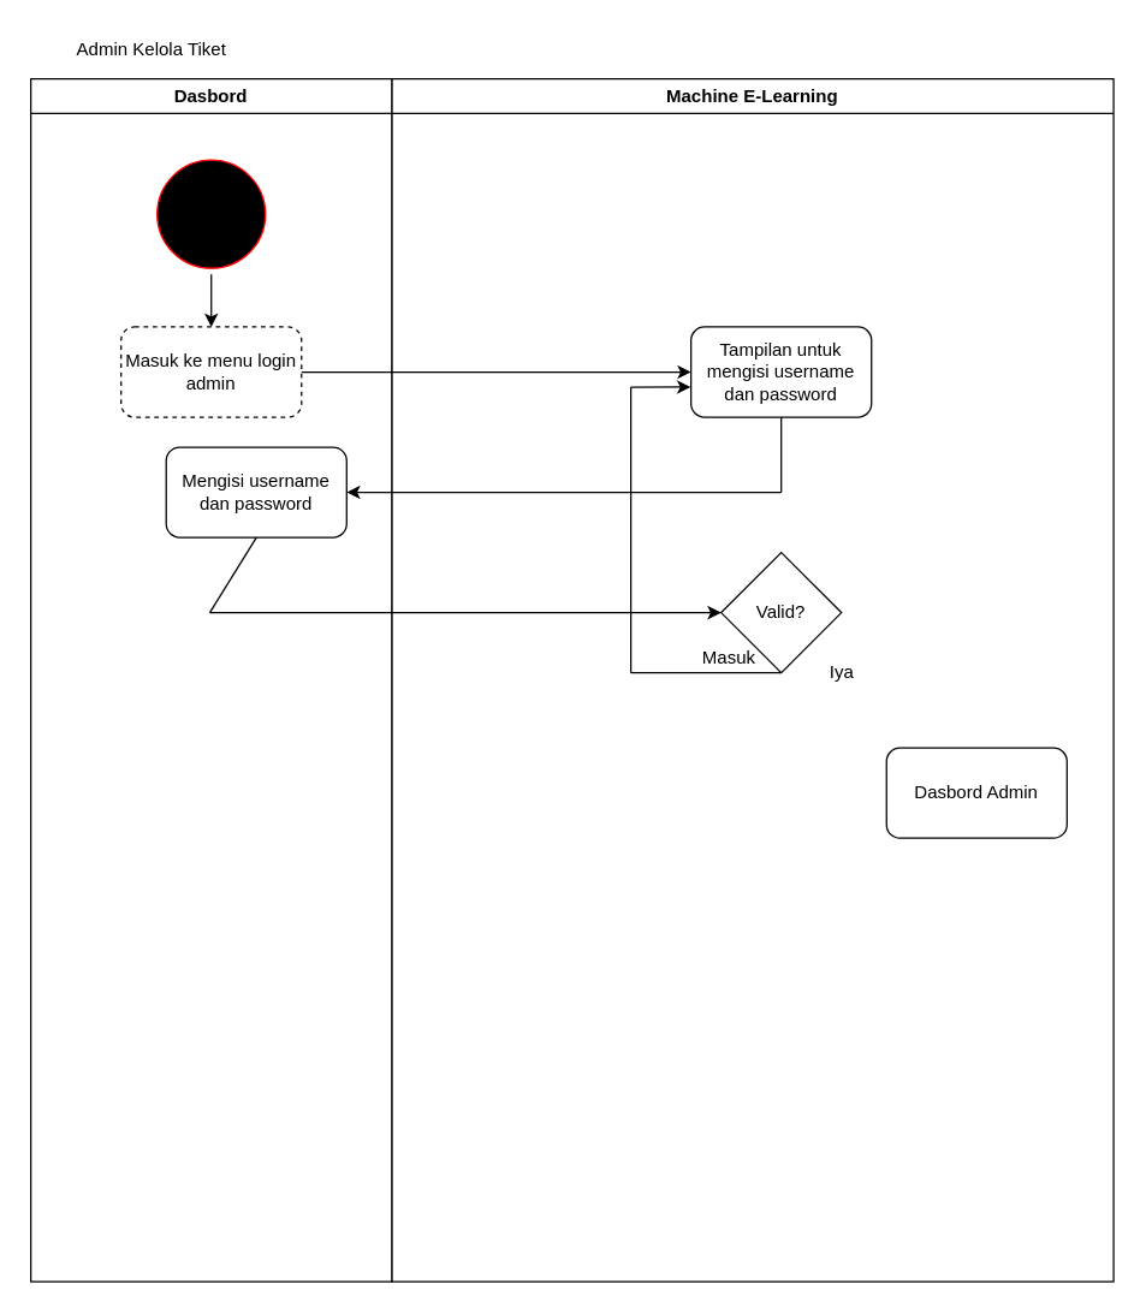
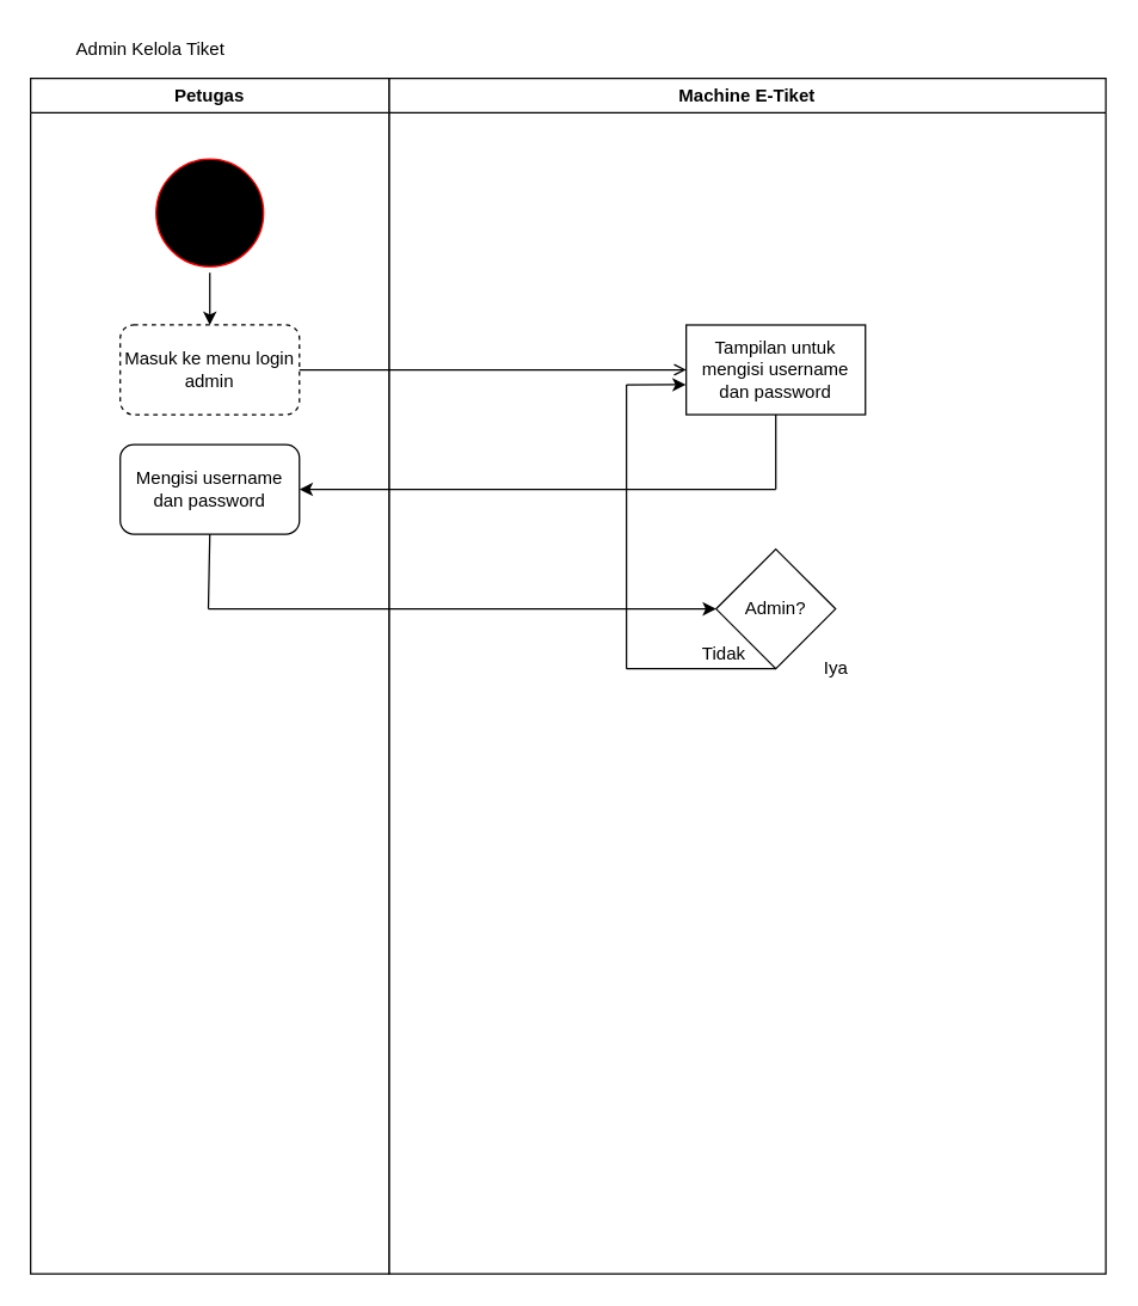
- <mxCell id="5" value="Dasbord" style="swimlane;whiteSpace=wrap;html=1;fillColor=default;swimlaneFillColor=default;" vertex="1" parent="1"><mxGeometry x="20" y="52" width="240" height="800" as="geometry" /></mxCell>
+ <mxCell id="5" value="Petugas" style="swimlane;whiteSpace=wrap;html=1;fillColor=default;swimlaneFillColor=default;" vertex="1" parent="1"><mxGeometry x="20" y="52" width="240" height="800" as="geometry" /></mxCell>
- <mxCell id="2" value="Machine E-Learning" style="swimlane;whiteSpace=wrap;html=1;fillColor=default;swimlaneFillColor=default;" vertex="1" parent="1"><mxGeometry x="260" y="52" width="480" height="800" as="geometry" /></mxCell>
+ <mxCell id="2" value="Machine E-Tiket" style="swimlane;whiteSpace=wrap;html=1;fillColor=default;swimlaneFillColor=default;" vertex="1" parent="1"><mxGeometry x="260" y="52" width="480" height="800" as="geometry" /></mxCell>
- <mxCell id="7" value="" style="endArrow=classic;html=1;rounded=0;exitX=1;exitY=0.5;exitDx=0;exitDy=0;" edge="1" parent="5" source="17" target="18"><mxGeometry width="50" height="50" relative="1" as="geometry"><mxPoint x="219" y="205" as="sourcePoint" /><mxPoint x="399" y="195" as="targetPoint" /></mxGeometry></mxCell>
+ <mxCell id="7" value="" style="endArrow=open;html=1;rounded=0;exitX=1;exitY=0.5;exitDx=0;exitDy=0;" edge="1" parent="5" source="17" target="18"><mxGeometry width="50" height="50" relative="1" as="geometry"><mxPoint x="219" y="205" as="sourcePoint" /><mxPoint x="399" y="195" as="targetPoint" /></mxGeometry></mxCell>
- <mxCell id="18" value="Tampilan untuk mengisi username dan password" style="rounded=1;whiteSpace=wrap;html=1;fillColor=none;" vertex="1" parent="5"><mxGeometry x="439" y="165" width="120" height="60" as="geometry" /></mxCell>
+ <mxCell id="18" value="Tampilan untuk mengisi username dan password" style="whiteSpace=wrap;html=1;fillColor=none;rounded=0;" vertex="1" parent="5"><mxGeometry x="439" y="165" width="120" height="60" as="geometry" /></mxCell>
- <mxCell id="19" value="Mengisi username dan password" style="rounded=1;whiteSpace=wrap;html=1;fillColor=none;" vertex="1" parent="5"><mxGeometry x="90" y="245" width="120" height="60" as="geometry" /></mxCell>
+ <mxCell id="19" value="Mengisi username dan password" style="rounded=1;whiteSpace=wrap;html=1;fillColor=none;" vertex="1" parent="5"><mxGeometry x="60" y="245" width="120" height="60" as="geometry" /></mxCell>
- <mxCell id="15" value="Valid?" style="rhombus;whiteSpace=wrap;html=1;fillColor=none;" vertex="1" parent="5"><mxGeometry x="459" y="315" width="80" height="80" as="geometry" /></mxCell>
+ <mxCell id="15" value="Admin?" style="rhombus;whiteSpace=wrap;html=1;fillColor=none;" vertex="1" parent="5"><mxGeometry x="459" y="315" width="80" height="80" as="geometry" /></mxCell>
- <mxCell id="4" value="Masuk" style="text;html=1;align=center;verticalAlign=middle;resizable=0;points=[];autosize=1;strokeColor=none;fillColor=none;" vertex="1" parent="2"><mxGeometry x="199" y="370" width="50" height="30" as="geometry" /></mxCell>
+ <mxCell id="4" value="Tidak" style="text;html=1;align=center;verticalAlign=middle;resizable=0;points=[];autosize=1;strokeColor=none;fillColor=none;" vertex="1" parent="2"><mxGeometry x="199" y="370" width="50" height="30" as="geometry" /></mxCell>
- <mxCell id="16" value="Dasbord Admin" style="rounded=1;whiteSpace=wrap;html=1;fillColor=none;" vertex="1" parent="5"><mxGeometry x="569" y="445" width="120" height="60" as="geometry" /></mxCell>
